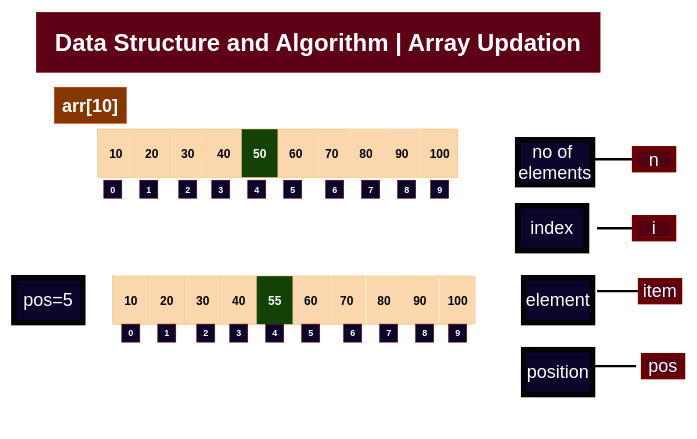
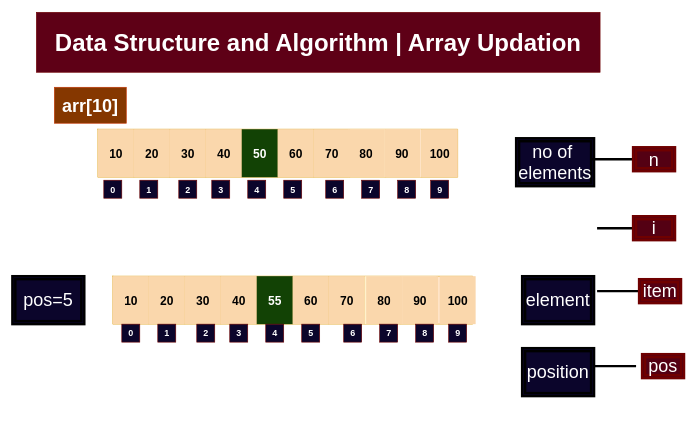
- <mxCell id="4" value="&lt;font style=&quot;font-size: 30px&quot;&gt;index&lt;/font&gt;" style="shape=ext;double=1;rounded=0;whiteSpace=wrap;html=1;fontSize=15;fontColor=#FFFFFF;strokeWidth=4;fillColor=#0B052B;" parent="1" vertex="1"><mxGeometry x="860" y="340" width="120" height="80" as="geometry" /></mxCell>
